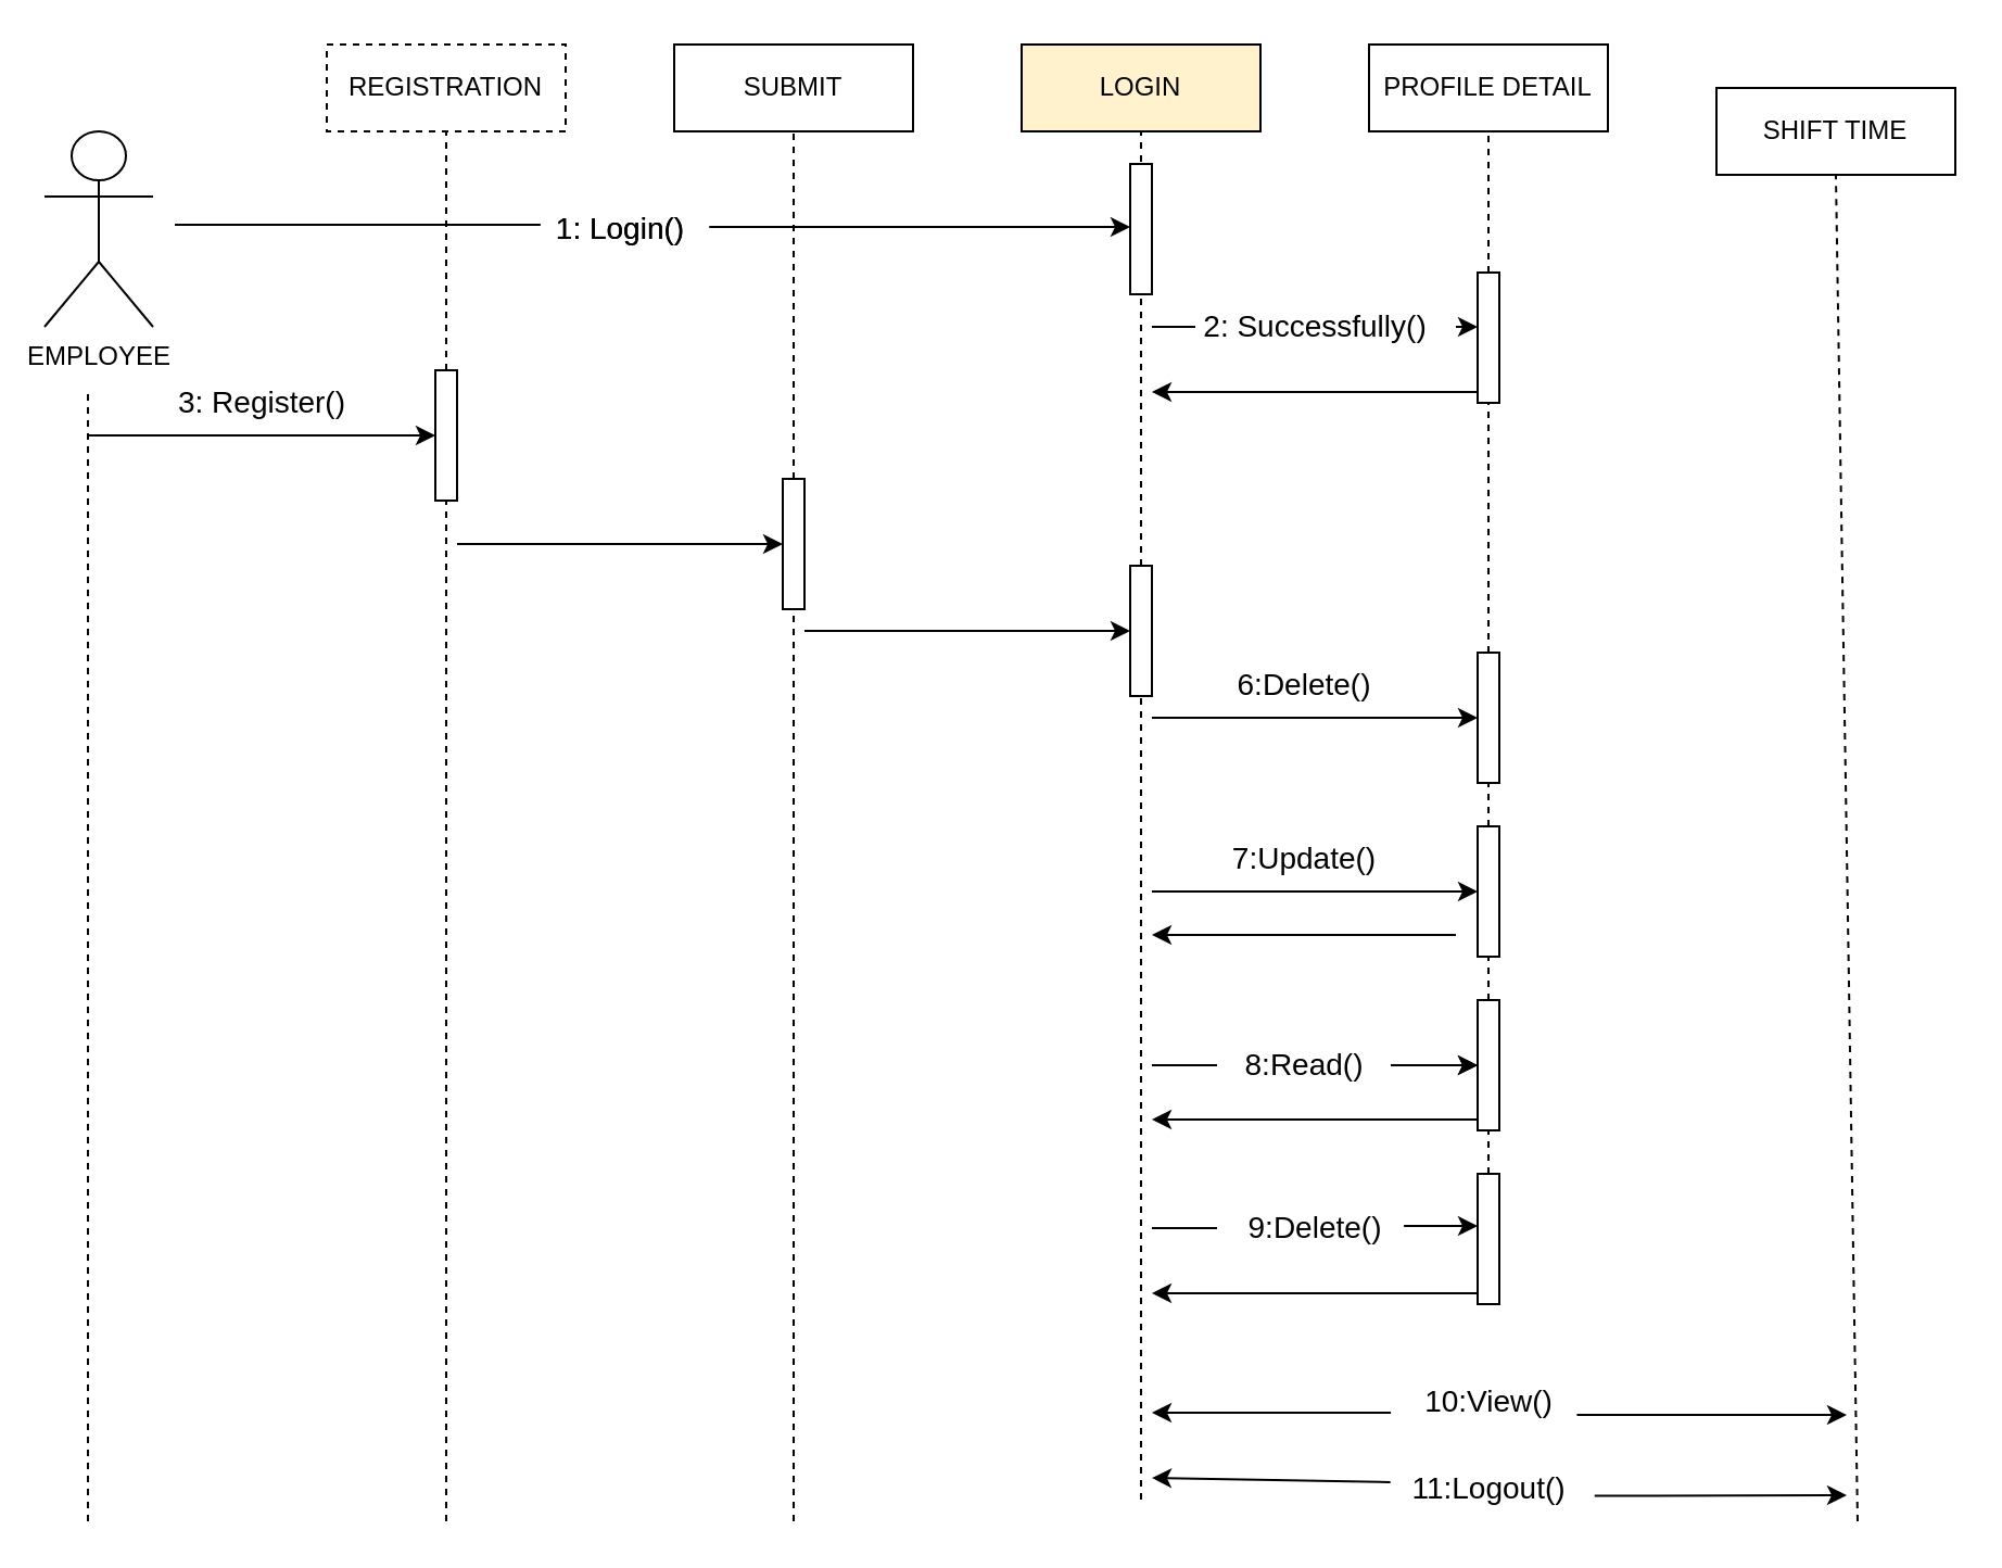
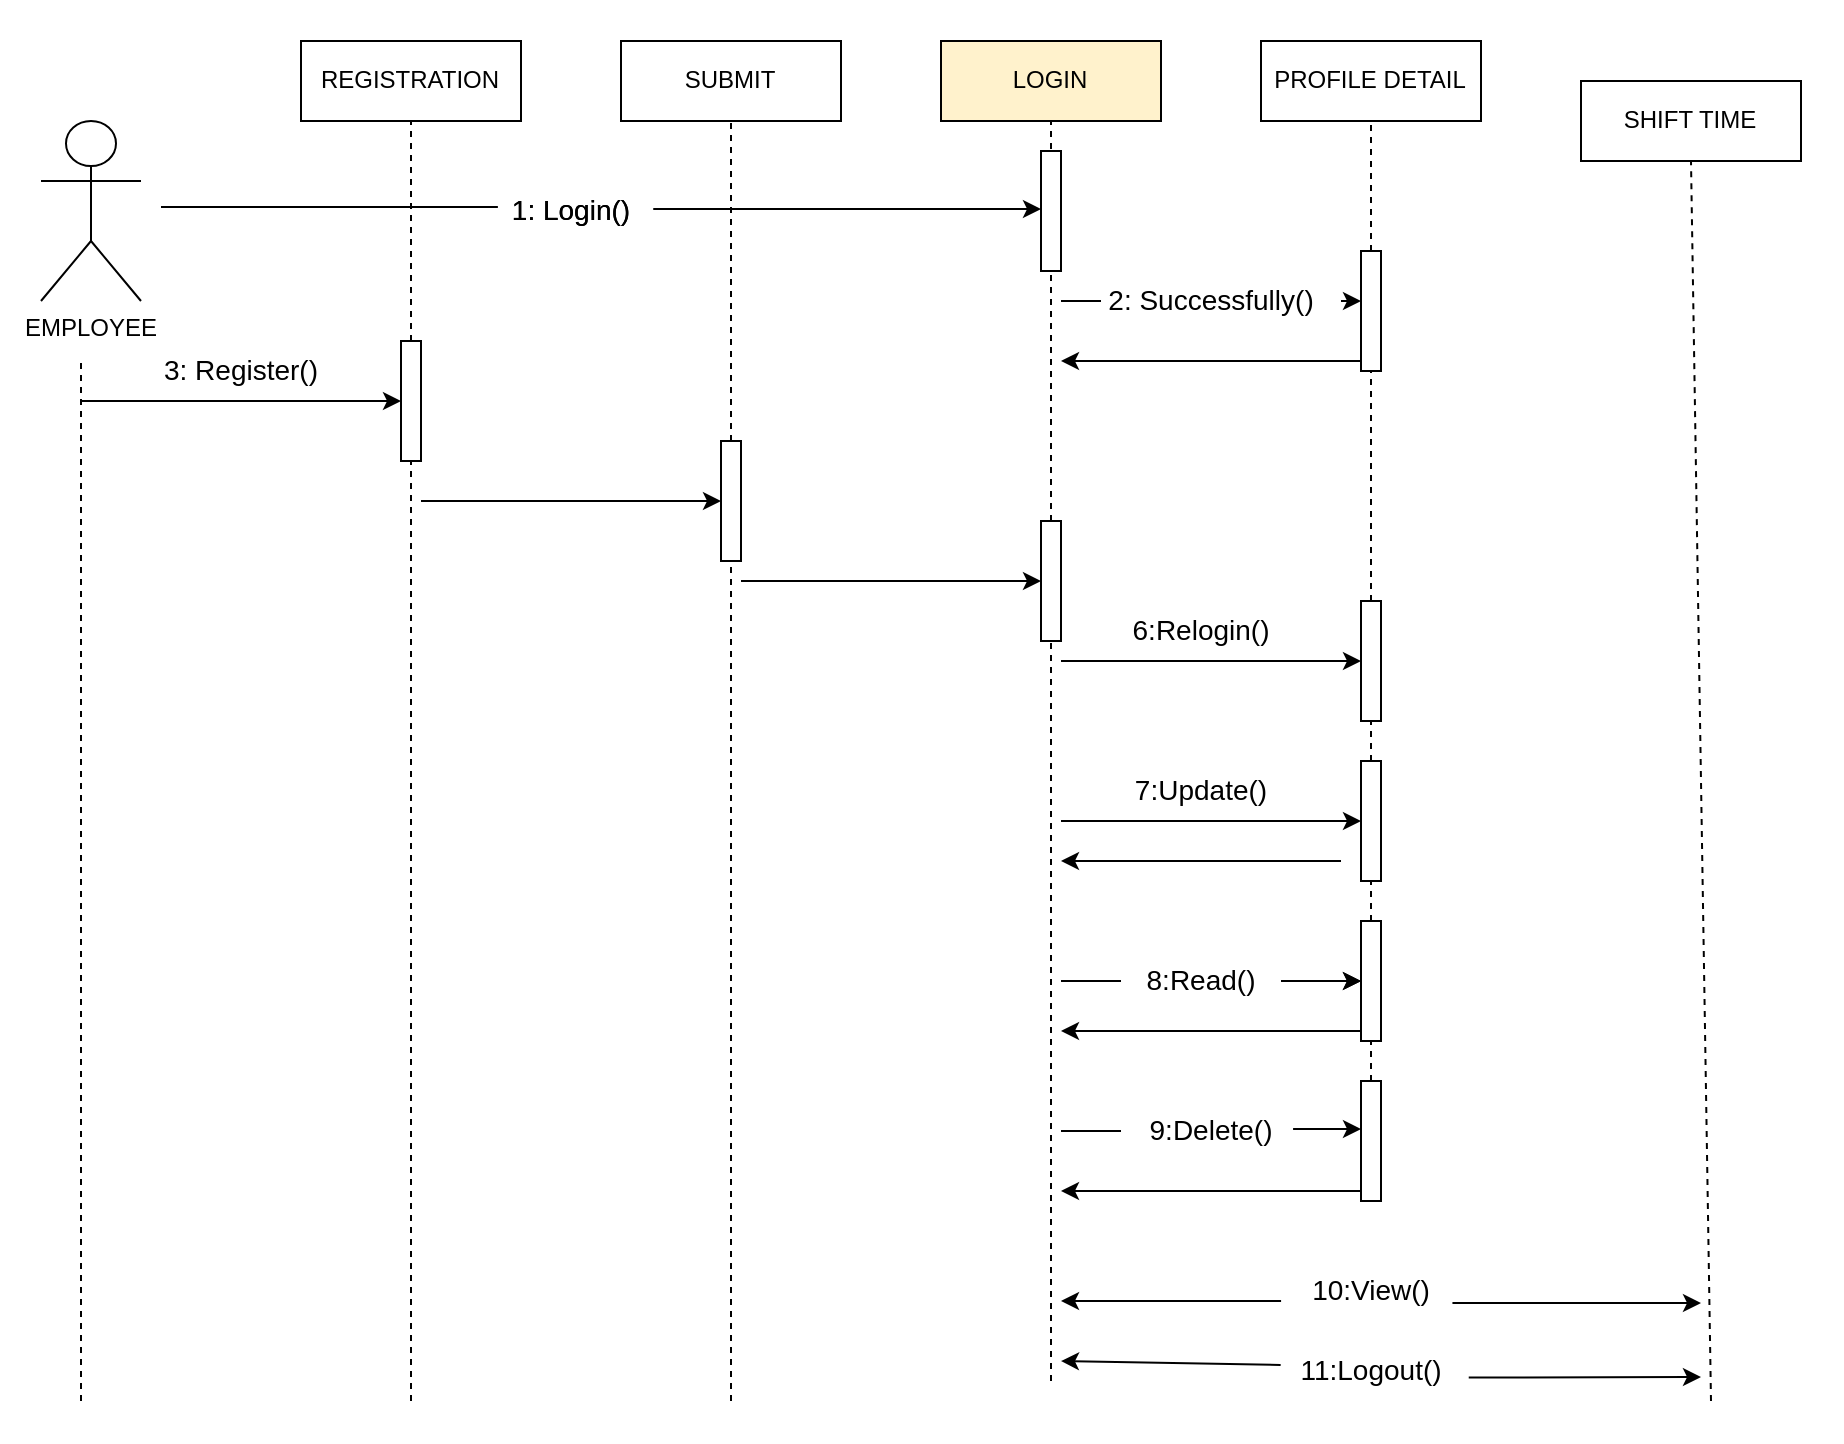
- <mxCell id="3" value="REGISTRATION" style="rounded=0;whiteSpace=wrap;html=1;dashed=1;" vertex="1" parent="1"><mxGeometry x="150" y="20" width="110" height="40" as="geometry" /></mxCell>
+ <mxCell id="3" value="REGISTRATION" style="rounded=0;whiteSpace=wrap;html=1;" vertex="1" parent="1"><mxGeometry x="150" y="20" width="110" height="40" as="geometry" /></mxCell>
- <mxCell id="38" value="6:Delete()" style="text;html=1;align=center;verticalAlign=middle;resizable=0;points=[];autosize=1;strokeColor=none;fillColor=none;fontSize=14;" vertex="1" parent="1"><mxGeometry x="555" y="300" width="90" height="30" as="geometry" /></mxCell>
+ <mxCell id="38" value="6:Relogin()" style="text;html=1;align=center;verticalAlign=middle;resizable=0;points=[];autosize=1;strokeColor=none;fillColor=none;fontSize=14;" vertex="1" parent="1"><mxGeometry x="555" y="300" width="90" height="30" as="geometry" /></mxCell>
